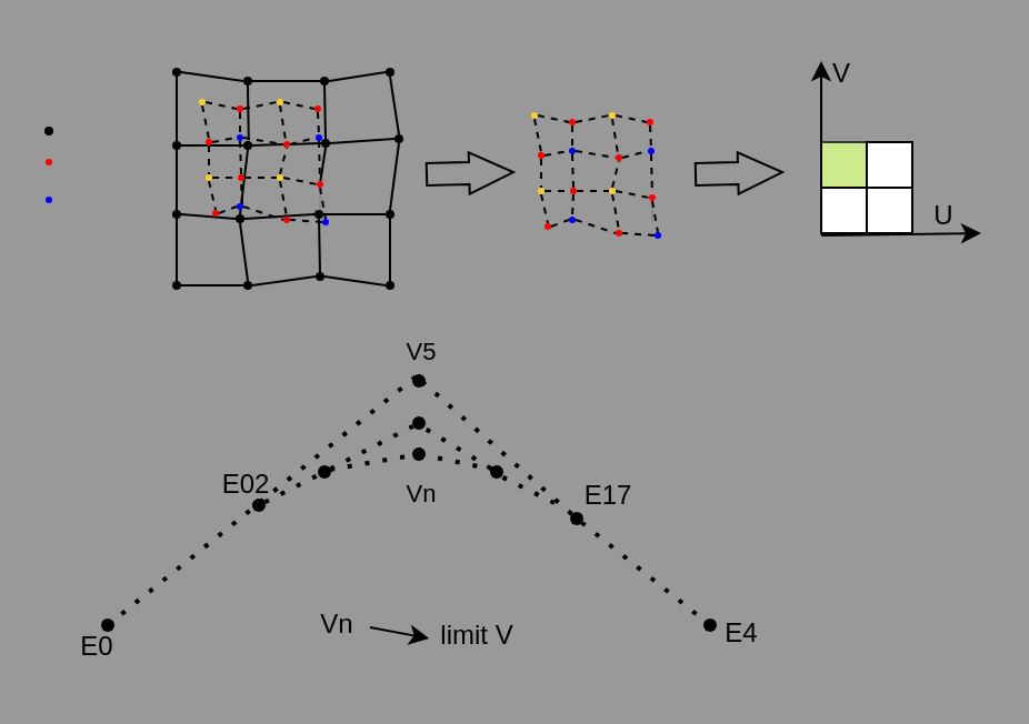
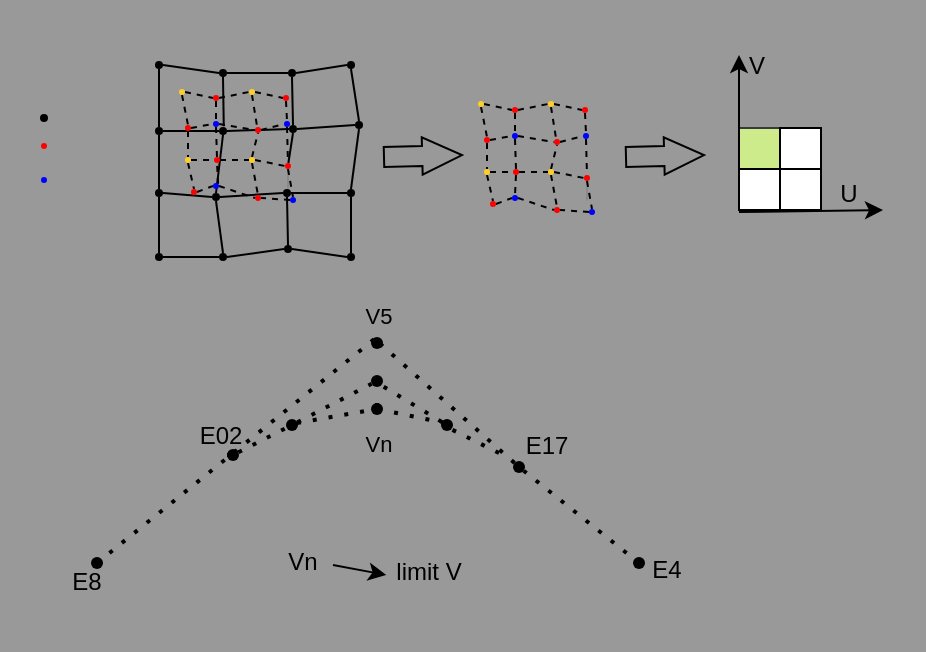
- <mxCell id="143" value="E0" style="text;html=1;align=center;verticalAlign=middle;resizable=0;points=[];autosize=1;strokeColor=none;fillColor=none;" vertex="1" parent="1"><mxGeometry x="26" y="278" width="33" height="26" as="geometry" /></mxCell>
+ <mxCell id="143" value="E8" style="text;html=1;align=center;verticalAlign=middle;resizable=0;points=[];autosize=1;strokeColor=none;fillColor=none;" vertex="1" parent="1"><mxGeometry x="26" y="278" width="33" height="26" as="geometry" /></mxCell>
